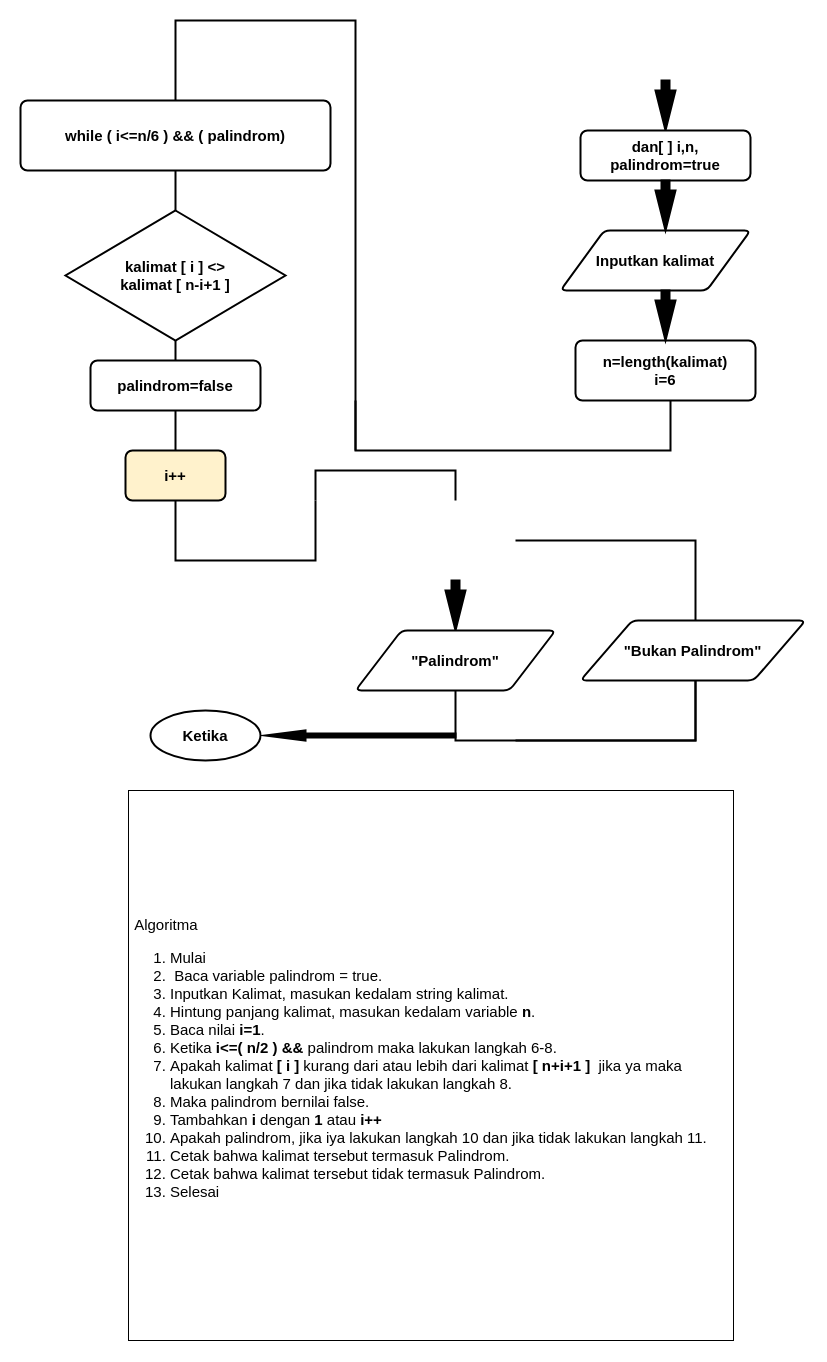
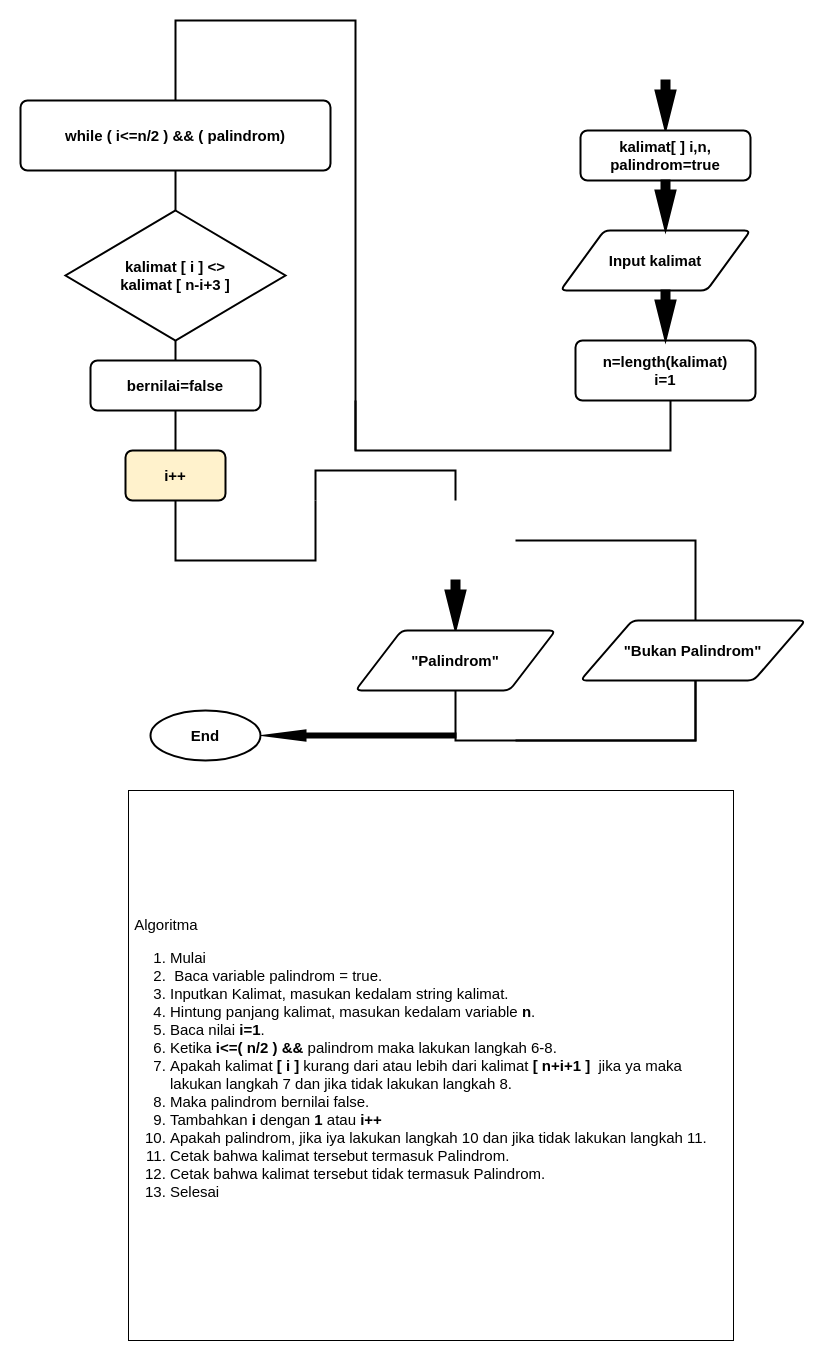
- <mxCell id="20" value="while ( i&amp;lt;=n/6 ) &amp;amp;&amp;amp; ( palindrom)" style="rounded=1;whiteSpace=wrap;html=1;absoluteArcSize=1;arcSize=14;strokeWidth=2;labelBackgroundColor=none;fontSize=15;fontColor=default;fillColor=default;strokeColor=default;fontStyle=1" vertex="1" parent="1"><mxGeometry x="20" y="100" width="310" height="70" as="geometry" /></mxCell>
+ <mxCell id="20" value="while ( i&amp;lt;=n/2 ) &amp;amp;&amp;amp; ( palindrom)" style="rounded=1;whiteSpace=wrap;html=1;absoluteArcSize=1;arcSize=14;strokeWidth=2;labelBackgroundColor=none;fontSize=15;fontColor=default;fillColor=default;strokeColor=default;fontStyle=1" vertex="1" parent="1"><mxGeometry x="20" y="100" width="310" height="70" as="geometry" /></mxCell>
- <mxCell id="3" value="&lt;b&gt;dan[ ] i,n,&lt;br&gt;palindrom=true&lt;br&gt;&lt;/b&gt;" style="rounded=1;whiteSpace=wrap;html=1;absoluteArcSize=1;arcSize=14;strokeWidth=2;labelBackgroundColor=none;fontSize=15;fontColor=default;fillColor=#ffffff;strokeColor=default;" vertex="1" parent="1"><mxGeometry x="580" y="130" width="170" height="50" as="geometry" /></mxCell>
+ <mxCell id="3" value="&lt;b&gt;kalimat[ ] i,n,&lt;br&gt;palindrom=true&lt;br&gt;&lt;/b&gt;" style="rounded=1;whiteSpace=wrap;html=1;absoluteArcSize=1;arcSize=14;strokeWidth=2;labelBackgroundColor=none;fontSize=15;fontColor=default;fillColor=#ffffff;strokeColor=default;" vertex="1" parent="1"><mxGeometry x="580" y="130" width="170" height="50" as="geometry" /></mxCell>
- <mxCell id="4" value="&lt;b&gt;Inputkan kalimat&lt;/b&gt;" style="shape=parallelogram;html=1;strokeWidth=2;perimeter=parallelogramPerimeter;whiteSpace=wrap;rounded=1;arcSize=12;size=0.23;labelBackgroundColor=none;fontSize=15;fontColor=default;fillColor=#ffffff;strokeColor=default;" vertex="1" parent="1"><mxGeometry x="560" y="230" width="190" height="60" as="geometry" /></mxCell>
+ <mxCell id="4" value="&lt;b&gt;Input kalimat&lt;/b&gt;" style="shape=parallelogram;html=1;strokeWidth=2;perimeter=parallelogramPerimeter;whiteSpace=wrap;rounded=1;arcSize=12;size=0.23;labelBackgroundColor=none;fontSize=15;fontColor=default;fillColor=#ffffff;strokeColor=default;" vertex="1" parent="1"><mxGeometry x="560" y="230" width="190" height="60" as="geometry" /></mxCell>
- <mxCell id="10" value="kalimat [ i ] &amp;lt;&amp;gt;&lt;br&gt;kalimat [ n-i+1 ]" style="strokeWidth=2;html=1;shape=mxgraph.flowchart.decision;whiteSpace=wrap;labelBackgroundColor=none;fontSize=15;fontColor=default;fillColor=#ffffff;strokeColor=default;fontStyle=1" vertex="1" parent="1"><mxGeometry x="65" y="210" width="220" height="130" as="geometry" /></mxCell>
+ <mxCell id="10" value="kalimat [ i ] &amp;lt;&amp;gt;&lt;br&gt;kalimat [ n-i+3 ]" style="strokeWidth=2;html=1;shape=mxgraph.flowchart.decision;whiteSpace=wrap;labelBackgroundColor=none;fontSize=15;fontColor=default;fillColor=#ffffff;strokeColor=default;fontStyle=1" vertex="1" parent="1"><mxGeometry x="65" y="210" width="220" height="130" as="geometry" /></mxCell>
- <mxCell id="6" value="&lt;b&gt;n=length(kalimat)&lt;br&gt;i=6&lt;br&gt;&lt;/b&gt;" style="rounded=1;whiteSpace=wrap;html=1;absoluteArcSize=1;arcSize=14;strokeWidth=2;labelBackgroundColor=none;fontSize=15;fontColor=default;fillColor=#ffffff;strokeColor=default;" vertex="1" parent="1"><mxGeometry x="575" y="340" width="180" height="60" as="geometry" /></mxCell>
+ <mxCell id="6" value="&lt;b&gt;n=length(kalimat)&lt;br&gt;i=1&lt;br&gt;&lt;/b&gt;" style="rounded=1;whiteSpace=wrap;html=1;absoluteArcSize=1;arcSize=14;strokeWidth=2;labelBackgroundColor=none;fontSize=15;fontColor=default;fillColor=#ffffff;strokeColor=default;" vertex="1" parent="1"><mxGeometry x="575" y="340" width="180" height="60" as="geometry" /></mxCell>
- <mxCell id="11" value="palindrom=false" style="rounded=1;whiteSpace=wrap;html=1;absoluteArcSize=1;arcSize=14;strokeWidth=2;labelBackgroundColor=none;fontSize=15;fontColor=default;fillColor=#ffffff;strokeColor=default;fontStyle=1" vertex="1" parent="1"><mxGeometry x="90" y="360" width="170" height="50" as="geometry" /></mxCell>
+ <mxCell id="11" value="bernilai=false" style="rounded=1;whiteSpace=wrap;html=1;absoluteArcSize=1;arcSize=14;strokeWidth=2;labelBackgroundColor=none;fontSize=15;fontColor=default;fillColor=#ffffff;strokeColor=default;fontStyle=1" vertex="1" parent="1"><mxGeometry x="90" y="360" width="170" height="50" as="geometry" /></mxCell>
- <mxCell id="19" value="&lt;b&gt;Ketika&lt;/b&gt;" style="strokeWidth=2;html=1;shape=mxgraph.flowchart.start_1;whiteSpace=wrap;labelBackgroundColor=none;fontSize=15;fontColor=default;fillColor=#ffffff;strokeColor=default;" vertex="1" parent="1"><mxGeometry x="150" y="710" width="110" height="50" as="geometry" /></mxCell>
+ <mxCell id="19" value="&lt;b&gt;End&lt;/b&gt;" style="strokeWidth=2;html=1;shape=mxgraph.flowchart.start_1;whiteSpace=wrap;labelBackgroundColor=none;fontSize=15;fontColor=default;fillColor=#ffffff;strokeColor=default;" vertex="1" parent="1"><mxGeometry x="150" y="710" width="110" height="50" as="geometry" /></mxCell>
